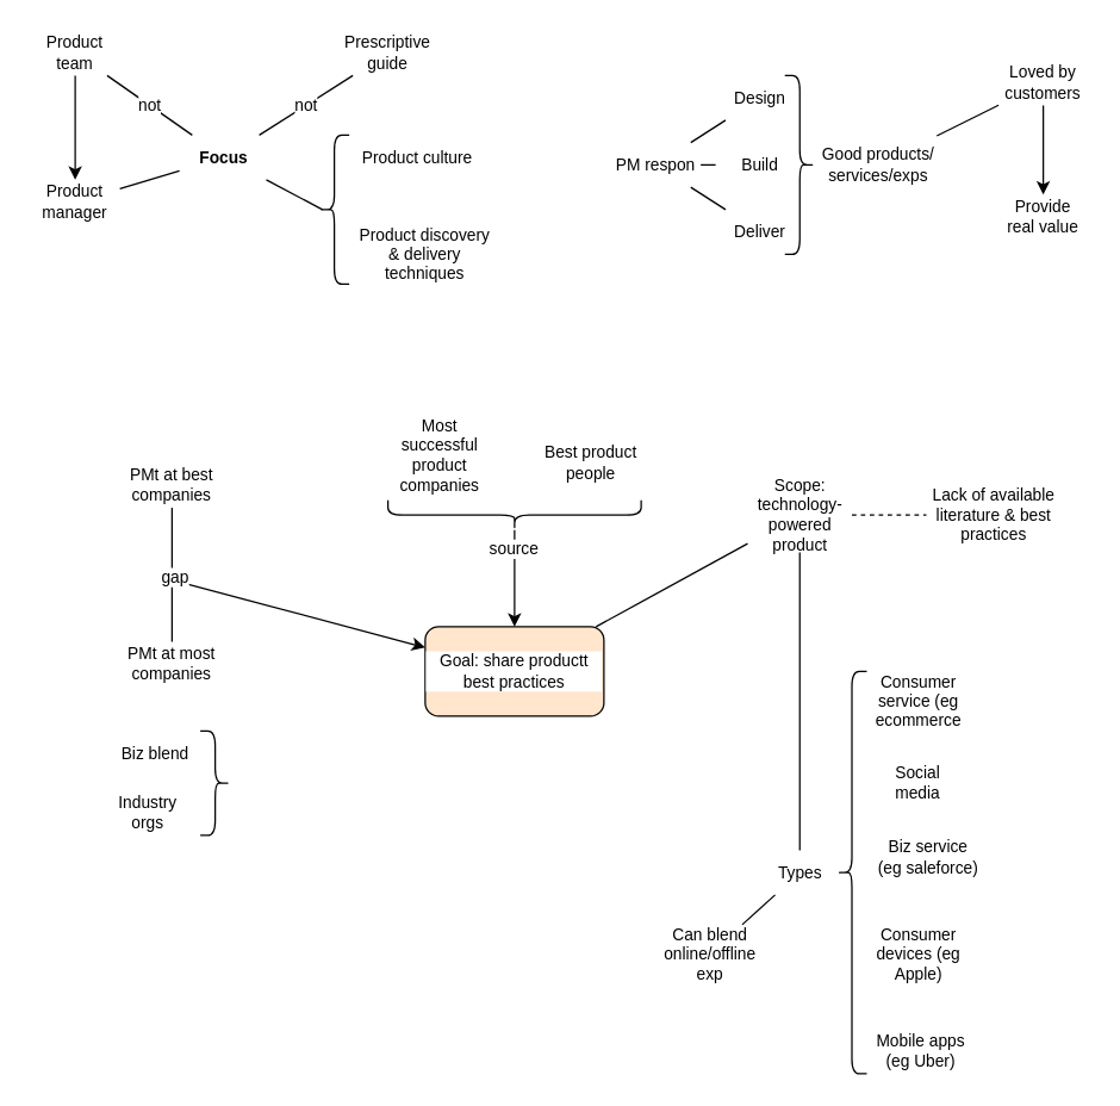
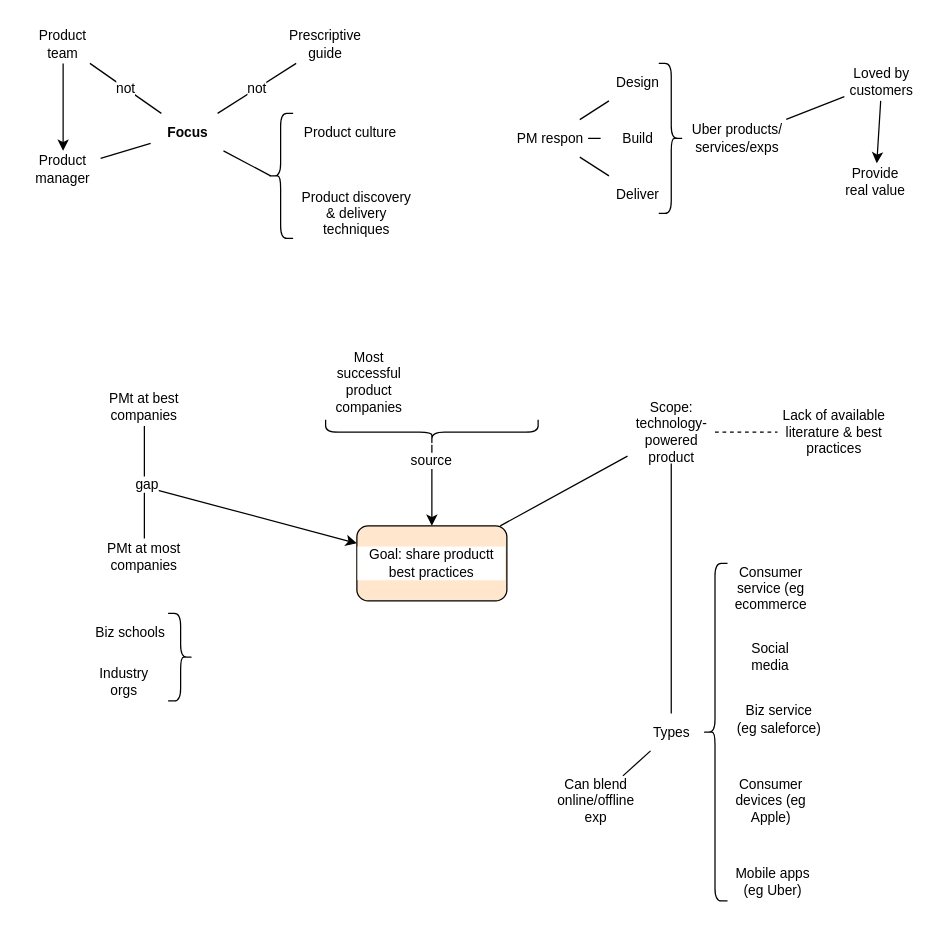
- <mxCell id="35" value="Loved by customers" style="text;html=1;align=center;verticalAlign=middle;whiteSpace=wrap;rounded=0;fontFamily=Helvetica;fontSize=11;fontColor=default;labelBackgroundColor=default;" vertex="1" parent="1"><mxGeometry x="670" y="40" width="60" height="30" as="geometry" /></mxCell>
+ <mxCell id="35" value="Loved by customers" style="text;html=1;align=center;verticalAlign=middle;whiteSpace=wrap;rounded=0;fontFamily=Helvetica;fontSize=11;fontColor=default;labelBackgroundColor=default;" vertex="1" parent="1"><mxGeometry x="675" y="50" width="60" height="30" as="geometry" /></mxCell>
- <mxCell id="25" value="Good products/&lt;br&gt;services/exps" style="text;html=1;align=center;verticalAlign=middle;whiteSpace=wrap;rounded=0;fontFamily=Helvetica;fontSize=11;fontColor=default;labelBackgroundColor=default;" vertex="1" parent="1"><mxGeometry x="550" y="90" width="78.5" height="40" as="geometry" /></mxCell>
+ <mxCell id="25" value="Uber products/&lt;br&gt;services/exps" style="text;html=1;align=center;verticalAlign=middle;whiteSpace=wrap;rounded=0;fontFamily=Helvetica;fontSize=11;fontColor=default;labelBackgroundColor=default;" vertex="1" parent="1"><mxGeometry x="550" y="90" width="78.5" height="40" as="geometry" /></mxCell>
- <mxCell id="48" value="Best product people" style="text;html=1;align=center;verticalAlign=middle;whiteSpace=wrap;rounded=0;fontFamily=Helvetica;fontSize=11;fontColor=default;labelBackgroundColor=default;" vertex="1" parent="1"><mxGeometry x="361.5" y="295" width="68.5" height="30" as="geometry" /></mxCell>
- <mxCell id="52" value="Biz blend" style="text;html=1;align=center;verticalAlign=middle;whiteSpace=wrap;rounded=0;fontFamily=Helvetica;fontSize=11;fontColor=default;labelBackgroundColor=default;" vertex="1" parent="1"><mxGeometry x="74" y="490" width="60" height="30" as="geometry" /></mxCell>
+ <mxCell id="52" value="Biz schools" style="text;html=1;align=center;verticalAlign=middle;whiteSpace=wrap;rounded=0;fontFamily=Helvetica;fontSize=11;fontColor=default;labelBackgroundColor=default;" vertex="1" parent="1"><mxGeometry x="74" y="490" width="60" height="30" as="geometry" /></mxCell>
